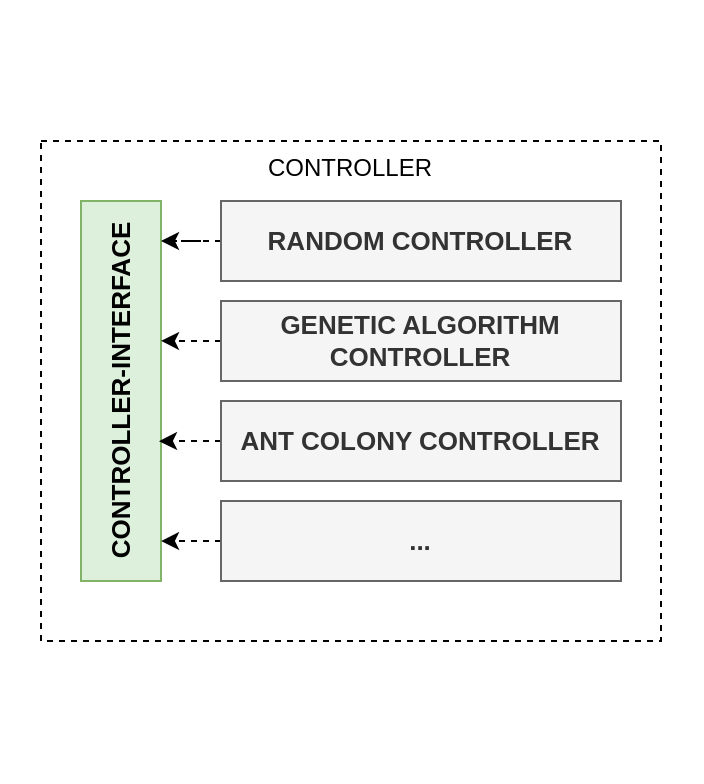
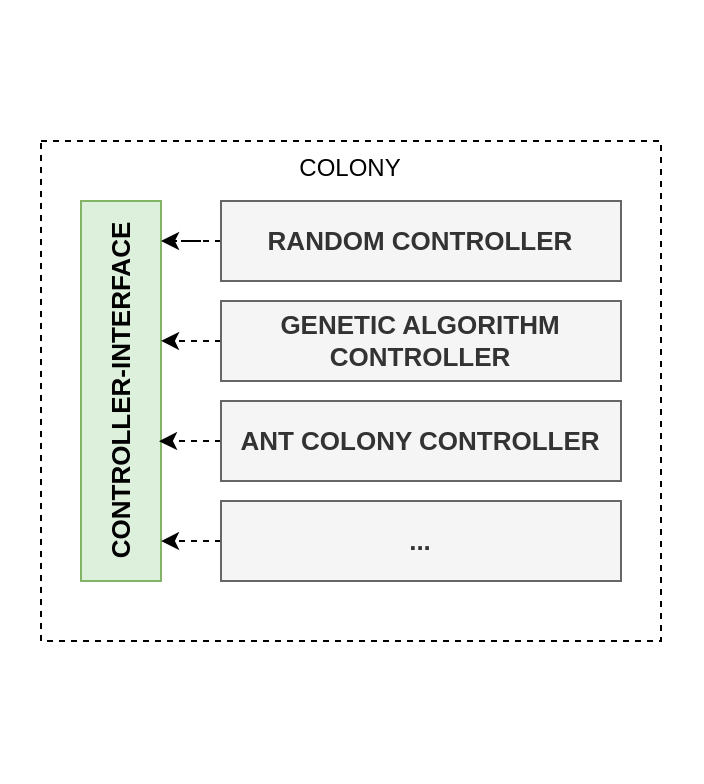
- <mxCell id="2" value="CONTROLLER" style="rounded=0;whiteSpace=wrap;html=1;dashed=1;verticalAlign=top;" parent="1" vertex="1"><mxGeometry x="20" y="70" width="310" height="250" as="geometry" /></mxCell>
+ <mxCell id="2" value="COLONY" style="rounded=0;whiteSpace=wrap;html=1;dashed=1;verticalAlign=top;" parent="1" vertex="1"><mxGeometry x="20" y="70" width="310" height="250" as="geometry" /></mxCell>
